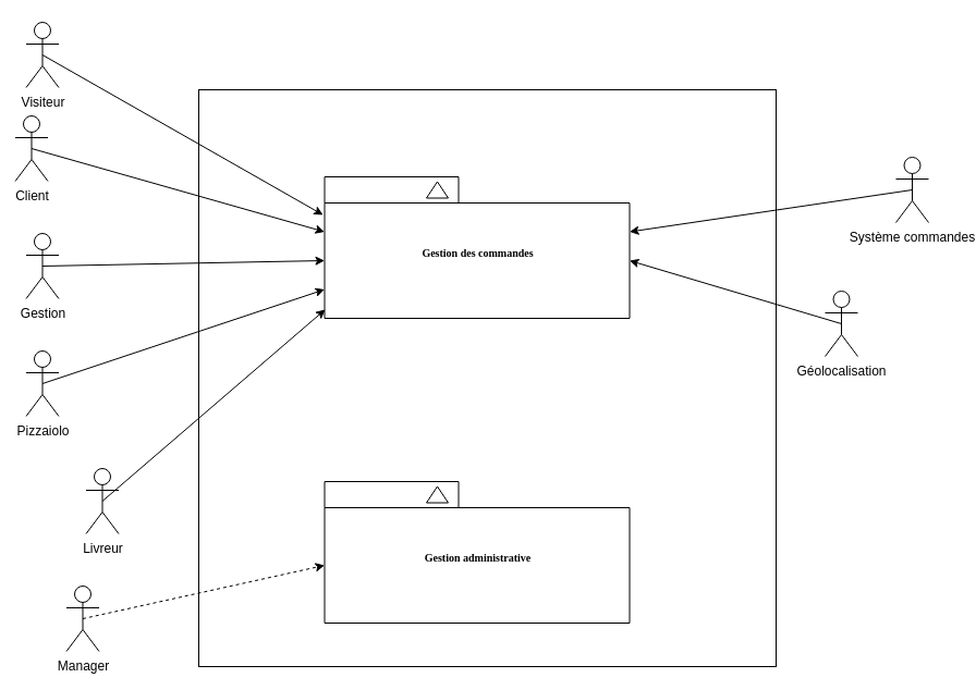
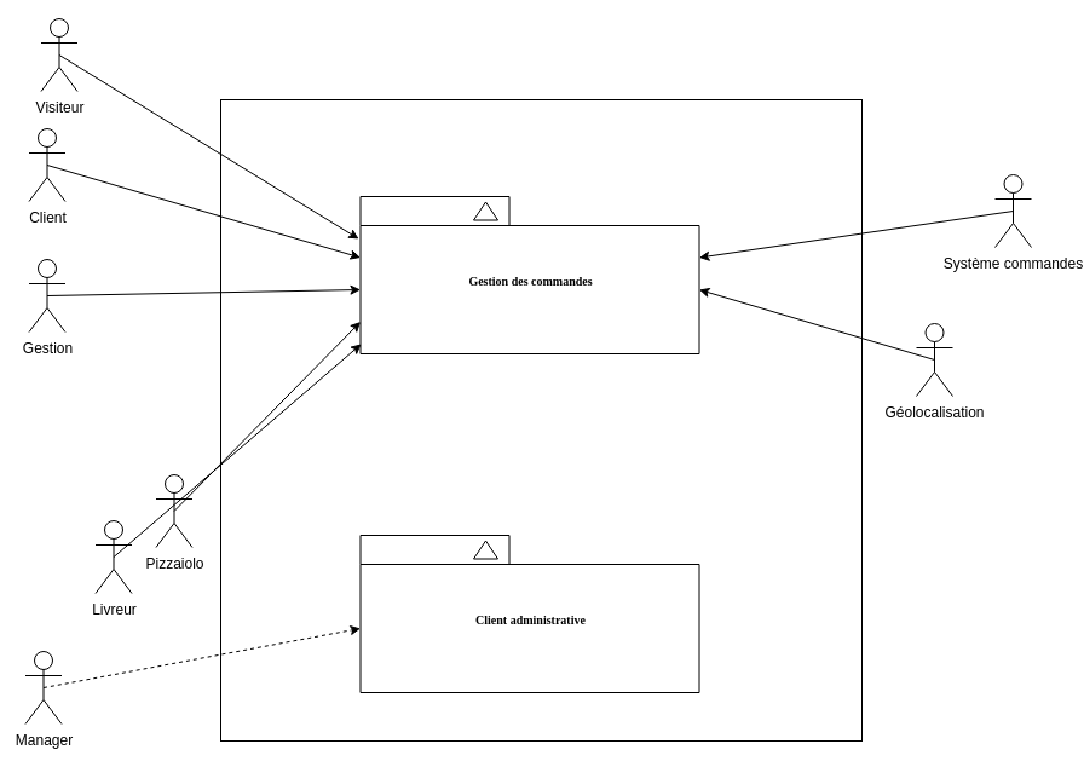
- <mxCell id="26" value="Visiteur" style="shape=umlActor;verticalLabelPosition=bottom;labelBackgroundColor=#ffffff;verticalAlign=top;html=1;outlineConnect=0;shadow=0;" parent="1" vertex="1"><mxGeometry x="23.5" y="20" width="30" height="60" as="geometry" /></mxCell>
+ <mxCell id="26" value="Visiteur" style="shape=umlActor;verticalLabelPosition=bottom;labelBackgroundColor=#ffffff;verticalAlign=top;html=1;outlineConnect=0;shadow=0;" parent="1" vertex="1"><mxGeometry x="33.5" y="15" width="30" height="60" as="geometry" /></mxCell>
- <mxCell id="13" value="&lt;div&gt;Client&lt;/div&gt;" style="shape=umlActor;verticalLabelPosition=bottom;labelBackgroundColor=#ffffff;verticalAlign=top;html=1;outlineConnect=0;" parent="1" vertex="1"><mxGeometry x="13.5" y="106" width="30" height="60" as="geometry" /></mxCell>
+ <mxCell id="13" value="&lt;div&gt;Client&lt;/div&gt;" style="shape=umlActor;verticalLabelPosition=bottom;labelBackgroundColor=#ffffff;verticalAlign=top;html=1;outlineConnect=0;" parent="1" vertex="1"><mxGeometry x="23.5" y="106" width="30" height="60" as="geometry" /></mxCell>
- <mxCell id="16" value="&lt;div&gt;Pizzaiolo&lt;/div&gt;" style="shape=umlActor;verticalLabelPosition=bottom;labelBackgroundColor=#ffffff;verticalAlign=top;html=1;outlineConnect=0;" parent="1" vertex="1"><mxGeometry x="23.5" y="322" width="30" height="60" as="geometry" /></mxCell>
+ <mxCell id="16" value="&lt;div&gt;Pizzaiolo&lt;/div&gt;" style="shape=umlActor;verticalLabelPosition=bottom;labelBackgroundColor=#ffffff;verticalAlign=top;html=1;outlineConnect=0;" parent="1" vertex="1"><mxGeometry x="128.5" y="392" width="30" height="60" as="geometry" /></mxCell>
- <mxCell id="7" value="Gestion administrative" style="shape=folder;fontStyle=1;spacingTop=10;tabWidth=123;tabHeight=24;tabPosition=left;html=1;rounded=0;shadow=0;comic=0;labelBackgroundColor=none;strokeColor=#000000;strokeWidth=1;fillColor=#ffffff;fontFamily=Verdana;fontSize=10;fontColor=#000000;align=center;" parent="6" vertex="1"><mxGeometry width="280" height="130" as="geometry" /></mxCell>
+ <mxCell id="7" value="Client administrative" style="shape=folder;fontStyle=1;spacingTop=10;tabWidth=123;tabHeight=24;tabPosition=left;html=1;rounded=0;shadow=0;comic=0;labelBackgroundColor=none;strokeColor=#000000;strokeWidth=1;fillColor=#ffffff;fontFamily=Verdana;fontSize=10;fontColor=#000000;align=center;" parent="6" vertex="1"><mxGeometry width="280" height="130" as="geometry" /></mxCell>
- <mxCell id="18" value="Manager" style="shape=umlActor;verticalLabelPosition=bottom;labelBackgroundColor=#ffffff;verticalAlign=top;html=1;outlineConnect=0;" parent="1" vertex="1"><mxGeometry x="60.5" y="538" width="30" height="60" as="geometry" /></mxCell>
+ <mxCell id="18" value="Manager" style="shape=umlActor;verticalLabelPosition=bottom;labelBackgroundColor=#ffffff;verticalAlign=top;html=1;outlineConnect=0;" parent="1" vertex="1"><mxGeometry x="20.5" y="538" width="30" height="60" as="geometry" /></mxCell>
